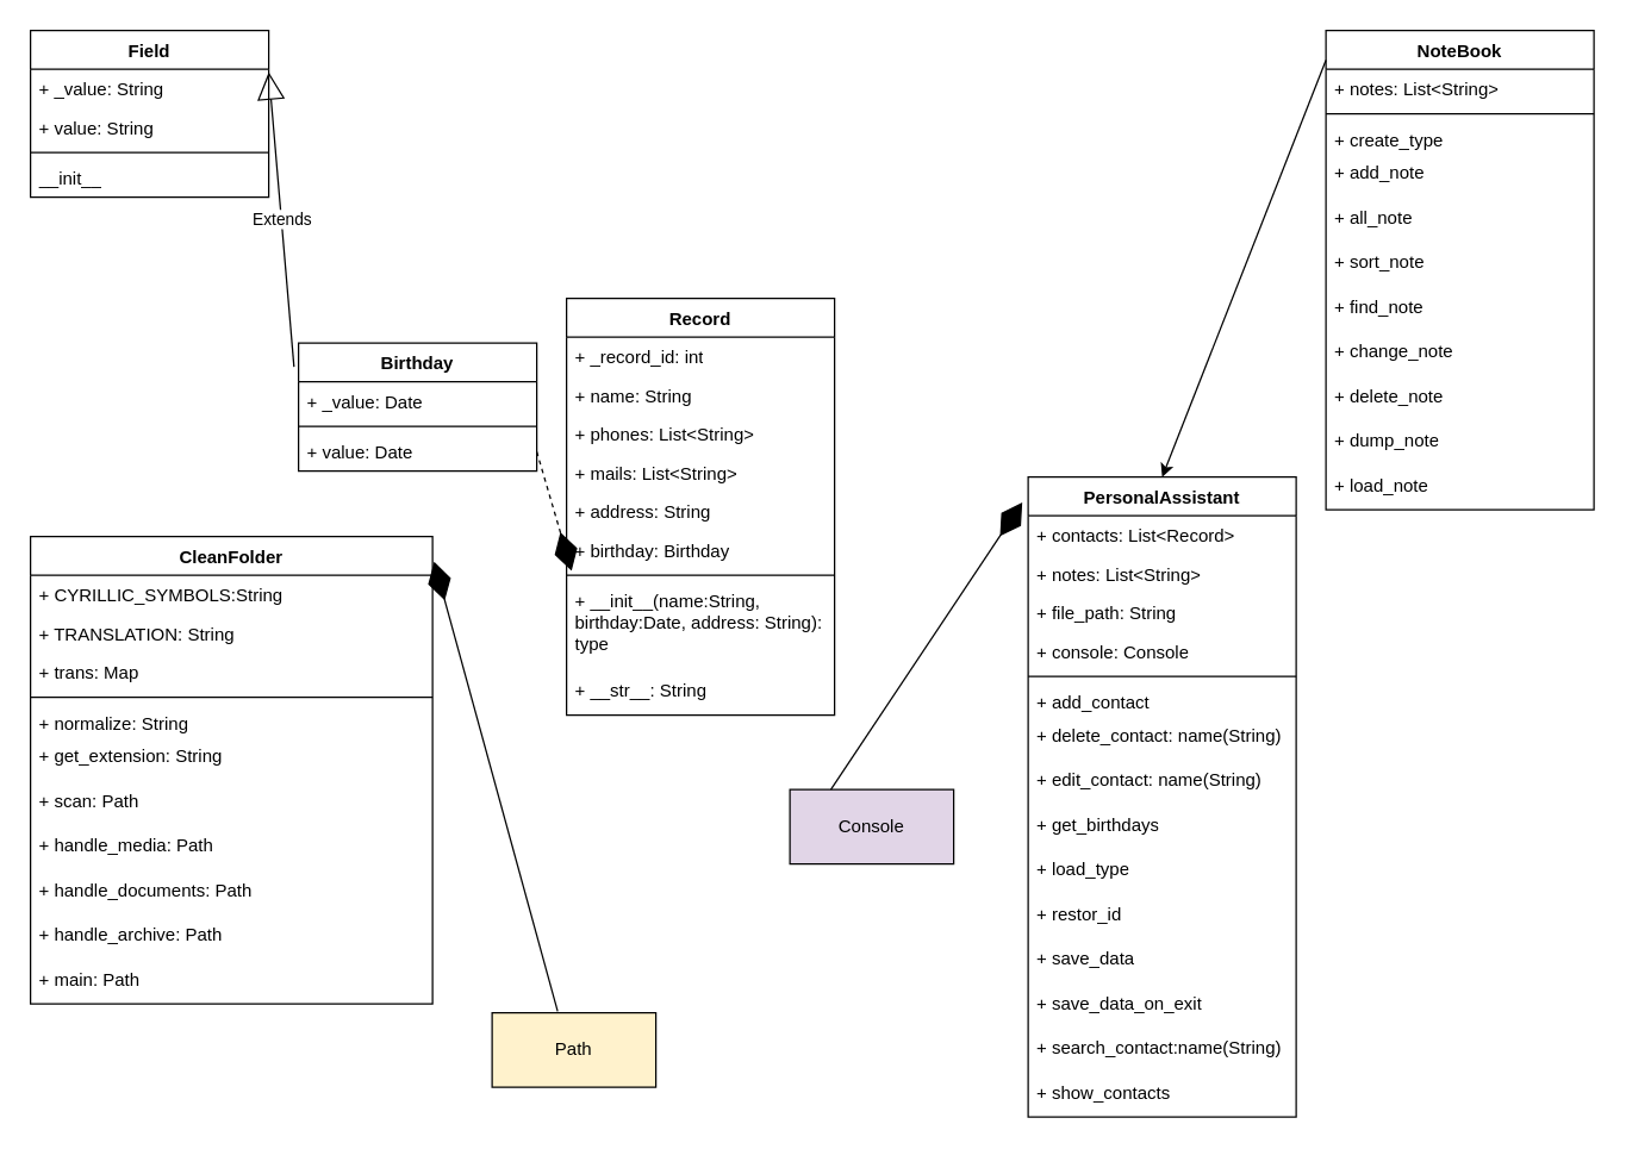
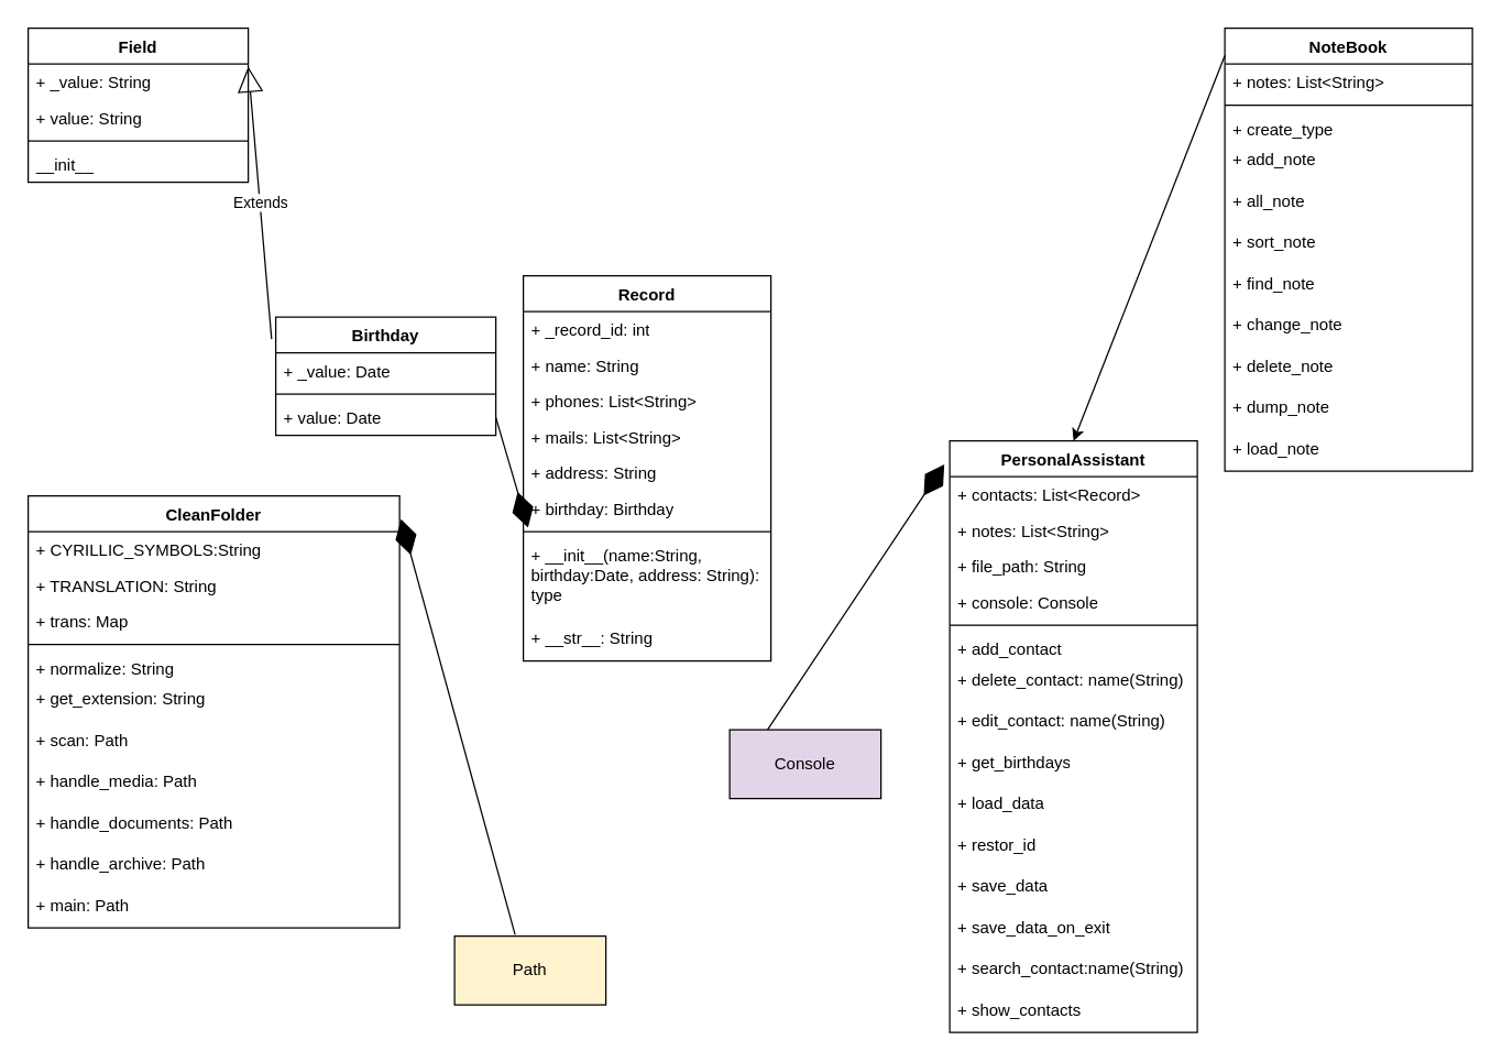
- <mxCell id="22" value="" style="endArrow=diamondThin;endFill=1;endSize=24;html=1;rounded=0;exitX=1;exitY=0.5;exitDx=0;exitDy=0;entryX=0.019;entryY=1.038;entryDx=0;entryDy=0;entryPerimeter=0;dashed=1;" edge="1" parent="1" source="10" target="18"><mxGeometry width="160" relative="1" as="geometry"><mxPoint x="480" y="260" as="sourcePoint" /><mxPoint x="640" y="260" as="targetPoint" /></mxGeometry></mxCell>
+ <mxCell id="22" value="" style="endArrow=diamondThin;endFill=1;endSize=24;html=1;rounded=0;exitX=1;exitY=0.5;exitDx=0;exitDy=0;entryX=0.019;entryY=1.038;entryDx=0;entryDy=0;entryPerimeter=0;" edge="1" parent="1" source="10" target="18"><mxGeometry width="160" relative="1" as="geometry"><mxPoint x="480" y="260" as="sourcePoint" /><mxPoint x="640" y="260" as="targetPoint" /></mxGeometry></mxCell>
- <mxCell id="33" value="+&amp;nbsp;load_type" style="text;strokeColor=none;fillColor=none;align=left;verticalAlign=top;spacingLeft=4;spacingRight=4;overflow=hidden;rotatable=0;points=[[0,0.5],[1,0.5]];portConstraint=eastwest;whiteSpace=wrap;html=1;" vertex="1" parent="23"><mxGeometry y="250" width="180" height="30" as="geometry" /></mxCell>
+ <mxCell id="33" value="+&amp;nbsp;load_data" style="text;strokeColor=none;fillColor=none;align=left;verticalAlign=top;spacingLeft=4;spacingRight=4;overflow=hidden;rotatable=0;points=[[0,0.5],[1,0.5]];portConstraint=eastwest;whiteSpace=wrap;html=1;" vertex="1" parent="23"><mxGeometry y="250" width="180" height="30" as="geometry" /></mxCell>
